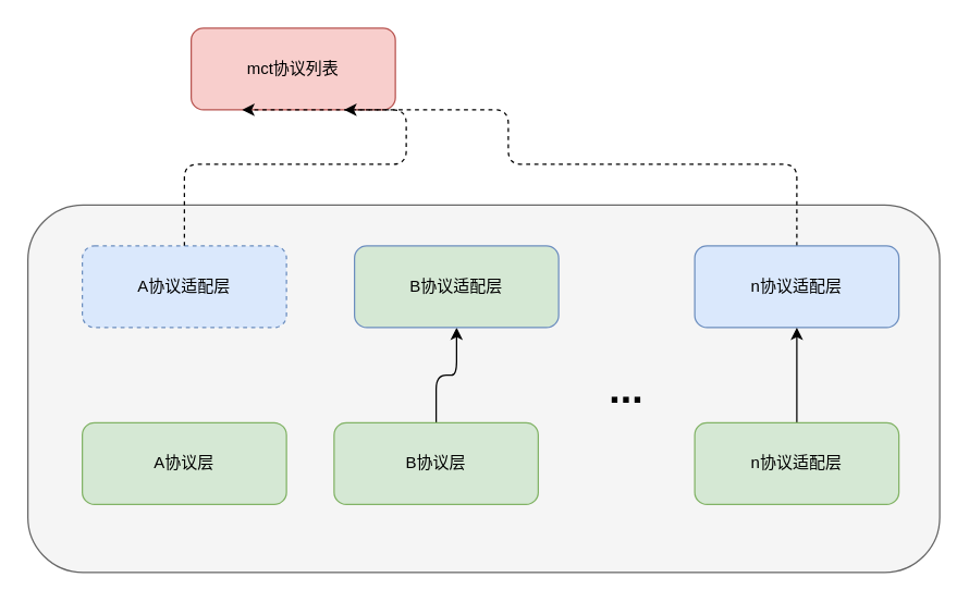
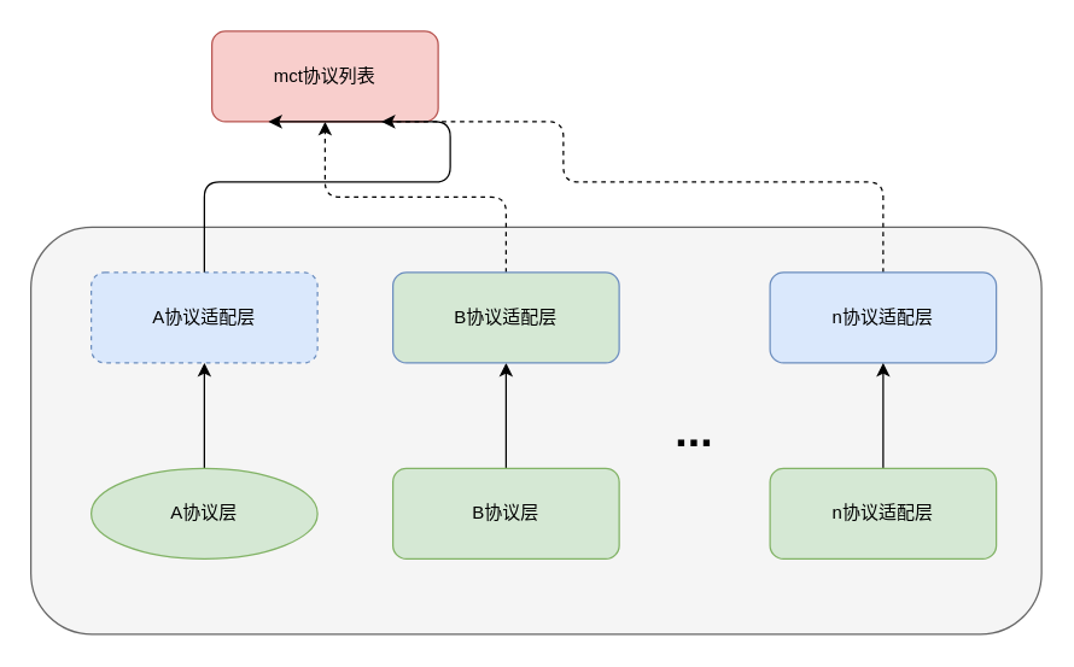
- <mxCell id="10" style="edgeStyle=orthogonalEdgeStyle;rounded=1;orthogonalLoop=1;jettySize=auto;html=1;entryX=0.25;entryY=1;entryDx=0;entryDy=0;dashed=1;labelBackgroundColor=none;fontColor=default;" edge="1" parent="1" source="11" target="7"><mxGeometry relative="1" as="geometry"><Array as="points"><mxPoint x="135" y="120" /><mxPoint x="298" y="120" /></Array></mxGeometry></mxCell>
+ <mxCell id="10" style="edgeStyle=orthogonalEdgeStyle;rounded=1;orthogonalLoop=1;jettySize=auto;html=1;entryX=0.25;entryY=1;entryDx=0;entryDy=0;dashed=0;labelBackgroundColor=none;fontColor=default;" edge="1" parent="1" source="11" target="7"><mxGeometry relative="1" as="geometry"><Array as="points"><mxPoint x="135" y="120" /><mxPoint x="298" y="120" /></Array></mxGeometry></mxCell>
+ <mxCell id="5" value="" style="edgeStyle=orthogonalEdgeStyle;rounded=1;orthogonalLoop=1;jettySize=auto;html=1;dashed=1;labelBackgroundColor=none;fontColor=default;" edge="1" parent="1" source="6" target="7"><mxGeometry relative="1" as="geometry" /></mxCell>
+ <mxCell id="8" value="" style="edgeStyle=orthogonalEdgeStyle;rounded=1;orthogonalLoop=1;jettySize=auto;html=1;labelBackgroundColor=none;fontColor=default;" edge="1" parent="1" source="9" target="11"><mxGeometry relative="1" as="geometry" /></mxCell>
- <mxCell id="9" value="A协议层" style="rounded=1;whiteSpace=wrap;html=1;labelBackgroundColor=none;fillColor=#d5e8d4;strokeColor=#82b366;" vertex="1" parent="1"><mxGeometry x="60" y="310" width="150" height="60" as="geometry" /></mxCell>
+ <mxCell id="9" value="A协议层" style="ellipse;whiteSpace=wrap;html=1;labelBackgroundColor=none;fillColor=#d5e8d4;strokeColor=#82b366;" vertex="1" parent="1"><mxGeometry x="60" y="310" width="150" height="60" as="geometry" /></mxCell>
- <mxCell id="4" value="B协议层" style="rounded=1;whiteSpace=wrap;html=1;labelBackgroundColor=none;fillColor=#d5e8d4;strokeColor=#82b366;" vertex="1" parent="1"><mxGeometry x="245" y="310" width="150" height="60" as="geometry" /></mxCell>
+ <mxCell id="4" value="B协议层" style="rounded=1;whiteSpace=wrap;html=1;labelBackgroundColor=none;fillColor=#d5e8d4;strokeColor=#82b366;" vertex="1" parent="1"><mxGeometry x="260" y="310" width="150" height="60" as="geometry" /></mxCell>
